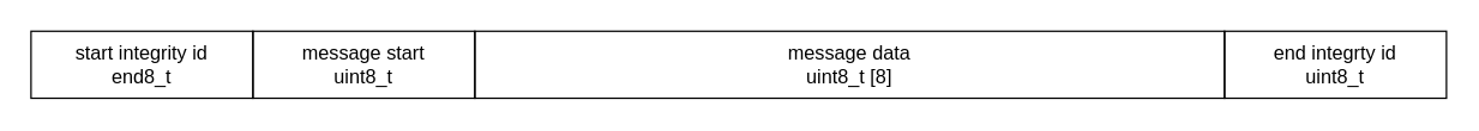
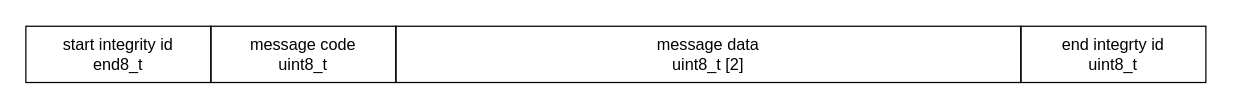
- <mxCell id="4" value="&lt;span style=&quot;color: rgb(0, 0, 0);&quot;&gt;message start&lt;/span&gt;&lt;div&gt;uint8_t&lt;/div&gt;" style="text;html=1;align=center;verticalAlign=middle;whiteSpace=wrap;rounded=0;strokeColor=default;fontSize=13;" vertex="1" parent="1"><mxGeometry x="168" y="20.5" width="148" height="45" as="geometry" /></mxCell>
+ <mxCell id="4" value="&lt;span style=&quot;color: rgb(0, 0, 0);&quot;&gt;message code&lt;/span&gt;&lt;div&gt;uint8_t&lt;/div&gt;" style="text;html=1;align=center;verticalAlign=middle;whiteSpace=wrap;rounded=0;strokeColor=default;fontSize=13;" vertex="1" parent="1"><mxGeometry x="168" y="20.5" width="148" height="45" as="geometry" /></mxCell>
- <mxCell id="5" value="&lt;span style=&quot;color: rgb(0, 0, 0);&quot;&gt;message data&lt;/span&gt;&lt;div&gt;uint8_t [8]&lt;/div&gt;" style="text;html=1;align=center;verticalAlign=middle;whiteSpace=wrap;rounded=0;strokeColor=default;fontSize=13;" vertex="1" parent="1"><mxGeometry x="316" y="20.5" width="500" height="45" as="geometry" /></mxCell>
+ <mxCell id="5" value="&lt;span style=&quot;color: rgb(0, 0, 0);&quot;&gt;message data&lt;/span&gt;&lt;div&gt;uint8_t [2]&lt;/div&gt;" style="text;html=1;align=center;verticalAlign=middle;whiteSpace=wrap;rounded=0;strokeColor=default;fontSize=13;" vertex="1" parent="1"><mxGeometry x="316" y="20.5" width="500" height="45" as="geometry" /></mxCell>
